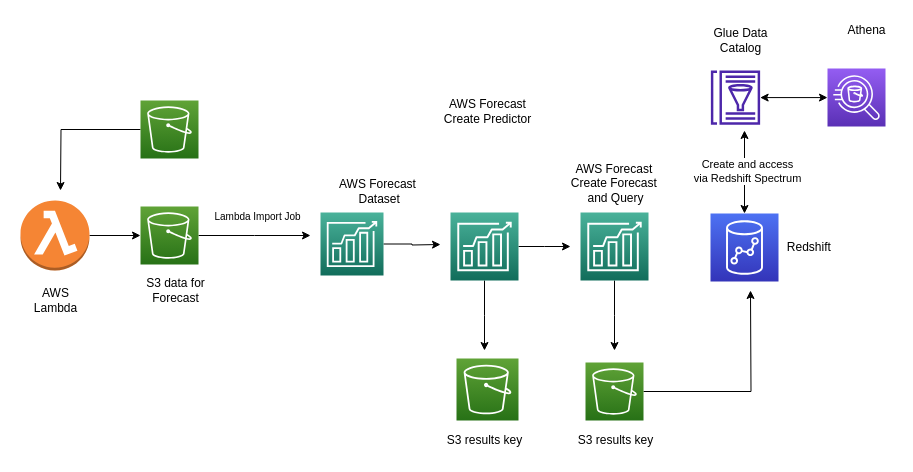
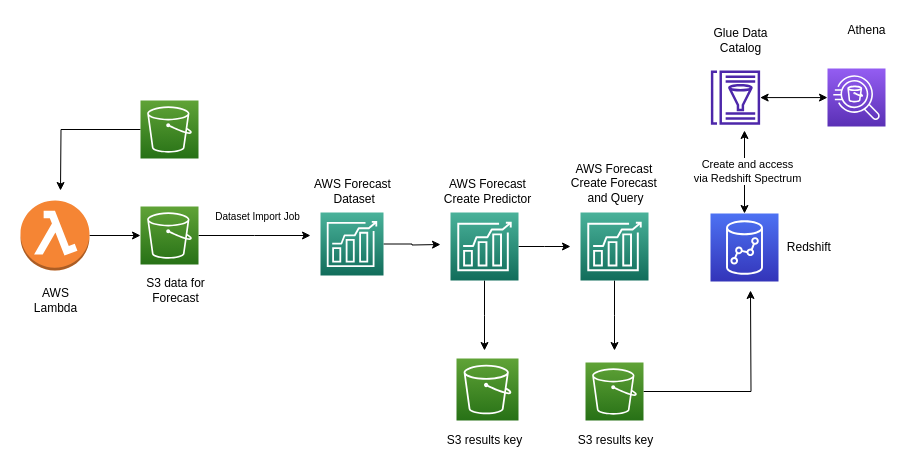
- <mxCell id="21" value="AWS Forecast&lt;br&gt;Create Predictor" style="text;html=1;resizable=0;autosize=1;align=center;verticalAlign=middle;points=[];fillColor=none;strokeColor=none;rounded=0;" parent="1" vertex="1"><mxGeometry x="437" y="96" width="100" height="30" as="geometry" /></mxCell>
+ <mxCell id="21" value="AWS Forecast&lt;br&gt;Create Predictor" style="text;html=1;resizable=0;autosize=1;align=center;verticalAlign=middle;points=[];fillColor=none;strokeColor=none;rounded=0;" parent="1" vertex="1"><mxGeometry x="437" y="176" width="100" height="30" as="geometry" /></mxCell>
- <mxCell id="33" value="AWS Forecast&lt;br&gt;&amp;nbsp;Dataset" style="text;html=1;resizable=0;autosize=1;align=center;verticalAlign=middle;points=[];fillColor=none;strokeColor=none;rounded=0;" parent="1" vertex="1"><mxGeometry x="331.5" y="176" width="90" height="30" as="geometry" /></mxCell>
+ <mxCell id="33" value="AWS Forecast&lt;br&gt;&amp;nbsp;Dataset" style="text;html=1;resizable=0;autosize=1;align=center;verticalAlign=middle;points=[];fillColor=none;strokeColor=none;rounded=0;" parent="1" vertex="1"><mxGeometry x="306.5" y="176" width="90" height="30" as="geometry" /></mxCell>
- <mxCell id="34" value="&lt;font style=&quot;font-size: 10px;&quot;&gt;Lambda Import Job&lt;/font&gt;" style="text;html=1;resizable=0;autosize=1;align=center;verticalAlign=middle;points=[];fillColor=none;strokeColor=none;rounded=0;" vertex="1" parent="1"><mxGeometry x="206.5" y="206" width="100" height="20" as="geometry" /></mxCell>
+ <mxCell id="34" value="&lt;font style=&quot;font-size: 10px;&quot;&gt;Dataset Import Job&lt;/font&gt;" style="text;html=1;resizable=0;autosize=1;align=center;verticalAlign=middle;points=[];fillColor=none;strokeColor=none;rounded=0;" vertex="1" parent="1"><mxGeometry x="206.5" y="206" width="100" height="20" as="geometry" /></mxCell>
